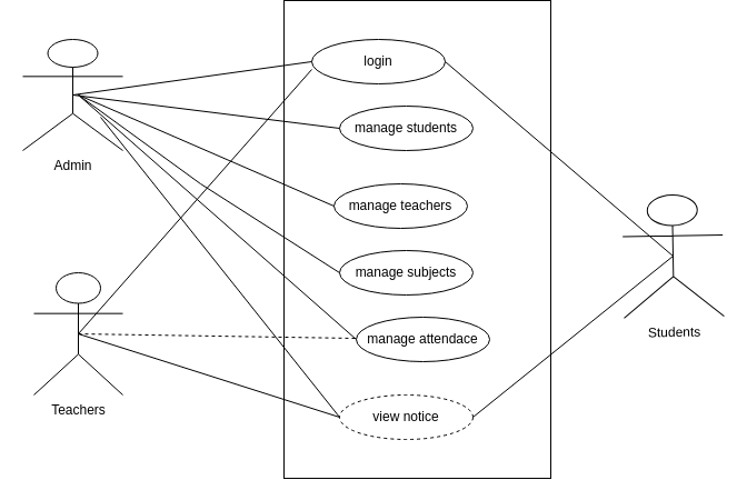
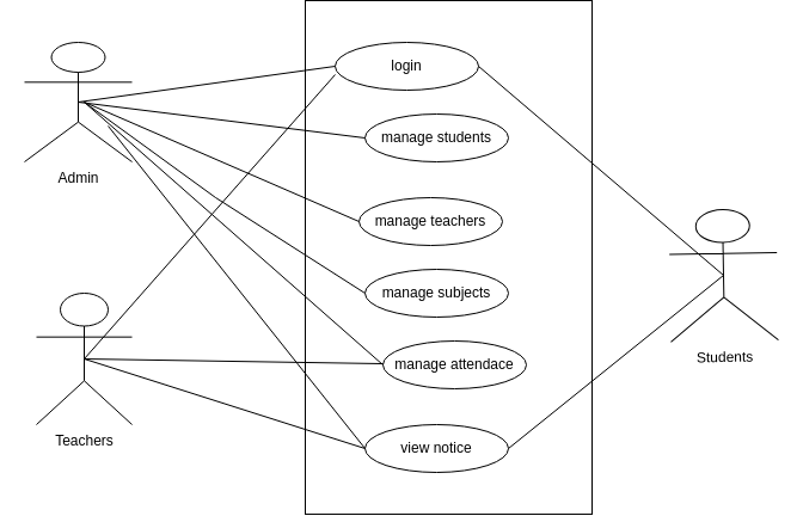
- <mxCell id="18" value="" style="endArrow=none;html=1;rounded=0;exitX=0.5;exitY=0.5;exitDx=0;exitDy=0;exitPerimeter=0;dashed=1;" edge="1" parent="1" source="10" target="7"><mxGeometry width="50" height="50" relative="1" as="geometry"><mxPoint x="65" y="290" as="sourcePoint" /><mxPoint x="305" y="260" as="targetPoint" /></mxGeometry></mxCell>
+ <mxCell id="18" value="" style="endArrow=none;html=1;rounded=0;exitX=0.5;exitY=0.5;exitDx=0;exitDy=0;exitPerimeter=0;" edge="1" parent="1" source="10" target="7"><mxGeometry width="50" height="50" relative="1" as="geometry"><mxPoint x="65" y="290" as="sourcePoint" /><mxPoint x="305" y="260" as="targetPoint" /></mxGeometry></mxCell>
- <mxCell id="8" value="view notice" style="ellipse;whiteSpace=wrap;html=1;dashed=1;" vertex="1" parent="1"><mxGeometry x="305" y="340" width="120" height="40" as="geometry" /></mxCell>
+ <mxCell id="8" value="view notice" style="ellipse;whiteSpace=wrap;html=1;" vertex="1" parent="1"><mxGeometry x="305" y="340" width="120" height="40" as="geometry" /></mxCell>
